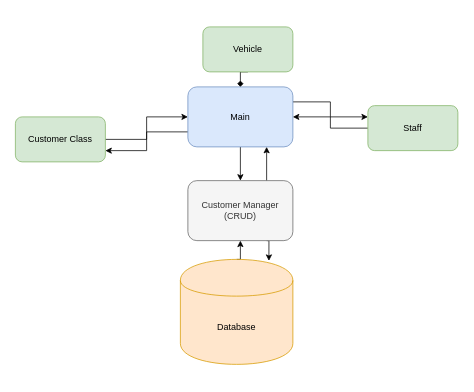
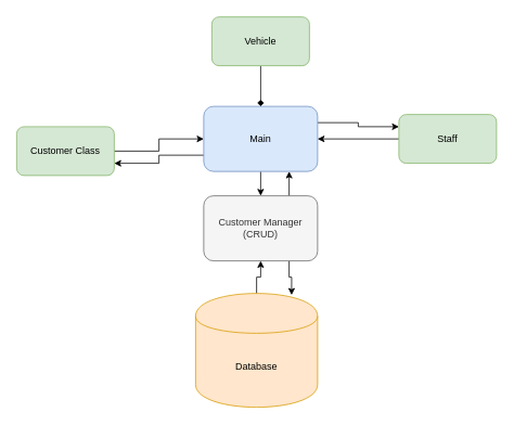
- <mxCell id="16" value="Vehicle&lt;br&gt;" style="rounded=1;whiteSpace=wrap;html=1;fillColor=#d5e8d4;strokeColor=#82b366;" vertex="1" parent="1"><mxGeometry x="270" y="35" width="120" height="60" as="geometry" /></mxCell>
+ <mxCell id="16" value="Vehicle&lt;br&gt;" style="rounded=1;whiteSpace=wrap;html=1;fillColor=#d5e8d4;strokeColor=#82b366;" vertex="1" parent="1"><mxGeometry x="260" y="20" width="120" height="60" as="geometry" /></mxCell>
- <mxCell id="12" value="Main" style="rounded=1;whiteSpace=wrap;html=1;fillColor=#dae8fc;strokeColor=#6c8ebf;" vertex="1" parent="1"><mxGeometry x="250" y="115" width="140" height="80" as="geometry" /></mxCell>
+ <mxCell id="12" value="Main" style="rounded=1;whiteSpace=wrap;html=1;fillColor=#dae8fc;strokeColor=#6c8ebf;" vertex="1" parent="1"><mxGeometry x="250" y="130" width="140" height="80" as="geometry" /></mxCell>
- <mxCell id="3" value="Database" style="shape=cylinder;whiteSpace=wrap;html=1;boundedLbl=1;backgroundOutline=1;fillColor=#ffe6cc;strokeColor=#d79b00;" vertex="1" parent="1"><mxGeometry x="240" y="345" width="150" height="140" as="geometry" /></mxCell>
+ <mxCell id="3" value="Database" style="shape=cylinder;whiteSpace=wrap;html=1;boundedLbl=1;backgroundOutline=1;fillColor=#ffe6cc;strokeColor=#d79b00;" vertex="1" parent="1"><mxGeometry x="240" y="360" width="150" height="140" as="geometry" /></mxCell>
